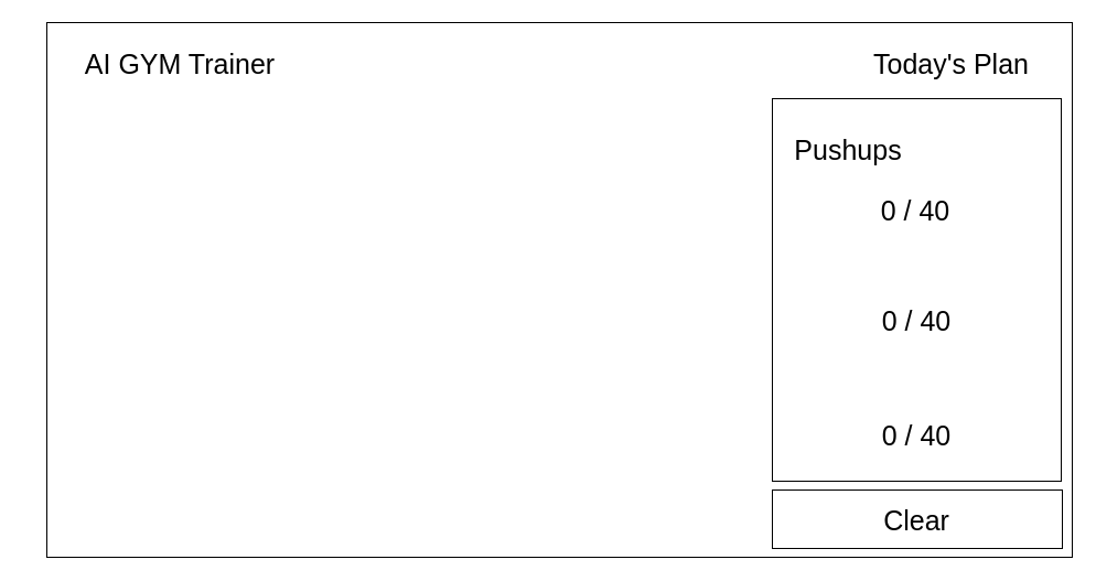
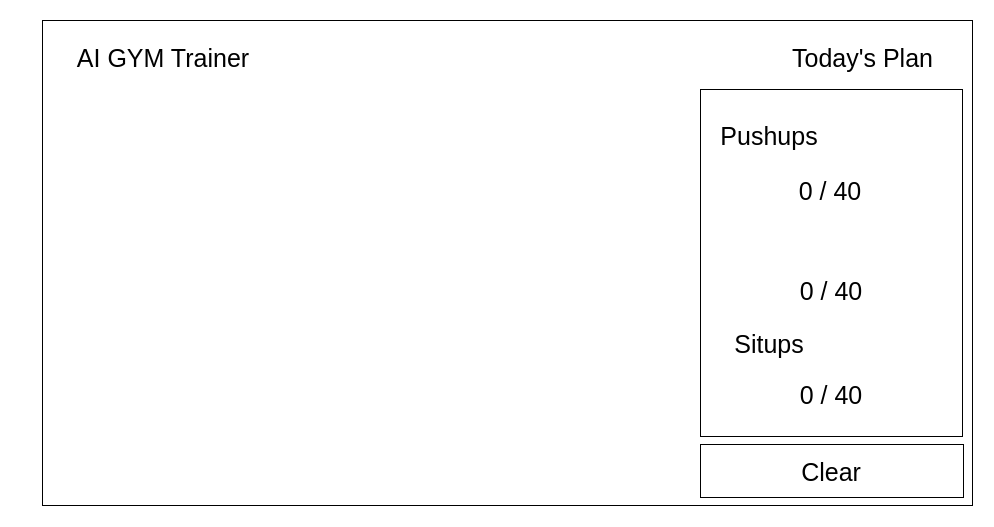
+ <mxCell id="8" value="Situps" style="text;html=1;strokeColor=none;fillColor=none;align=center;verticalAlign=middle;whiteSpace=wrap;rounded=0;fontSize=25;" vertex="1" parent="1"><mxGeometry x="712" y="328" width="114" height="30" as="geometry" /></mxCell>
